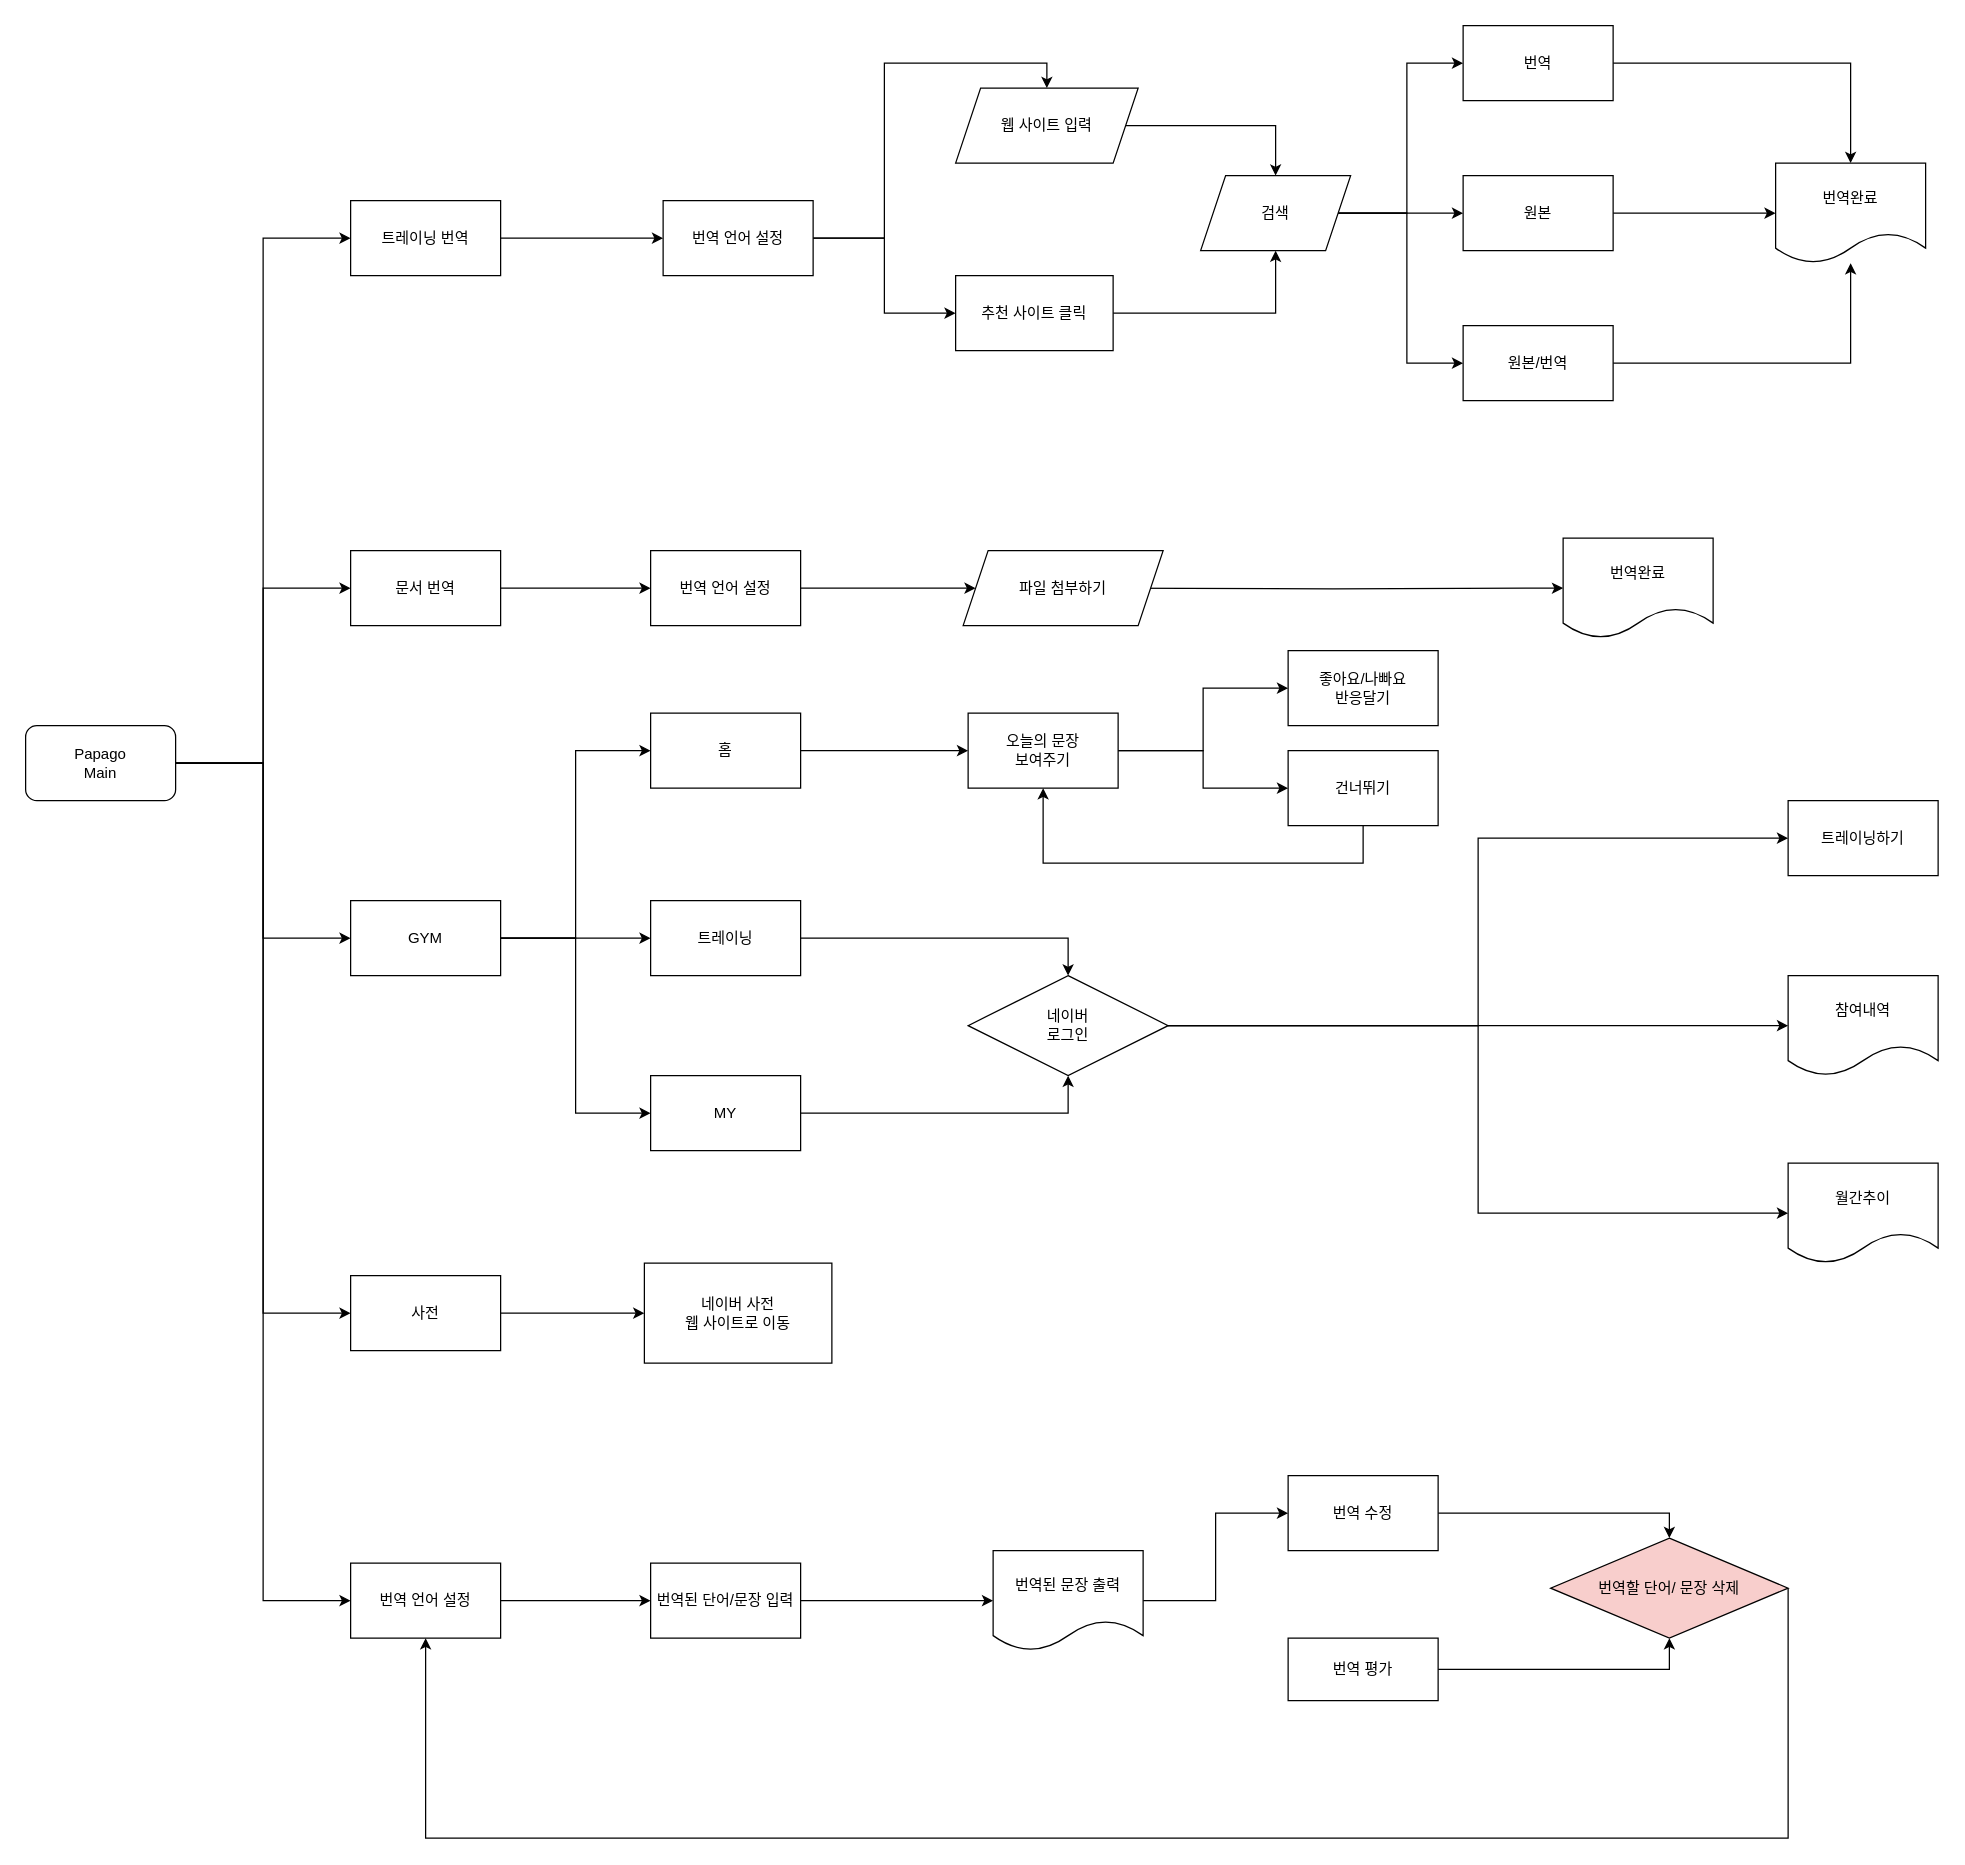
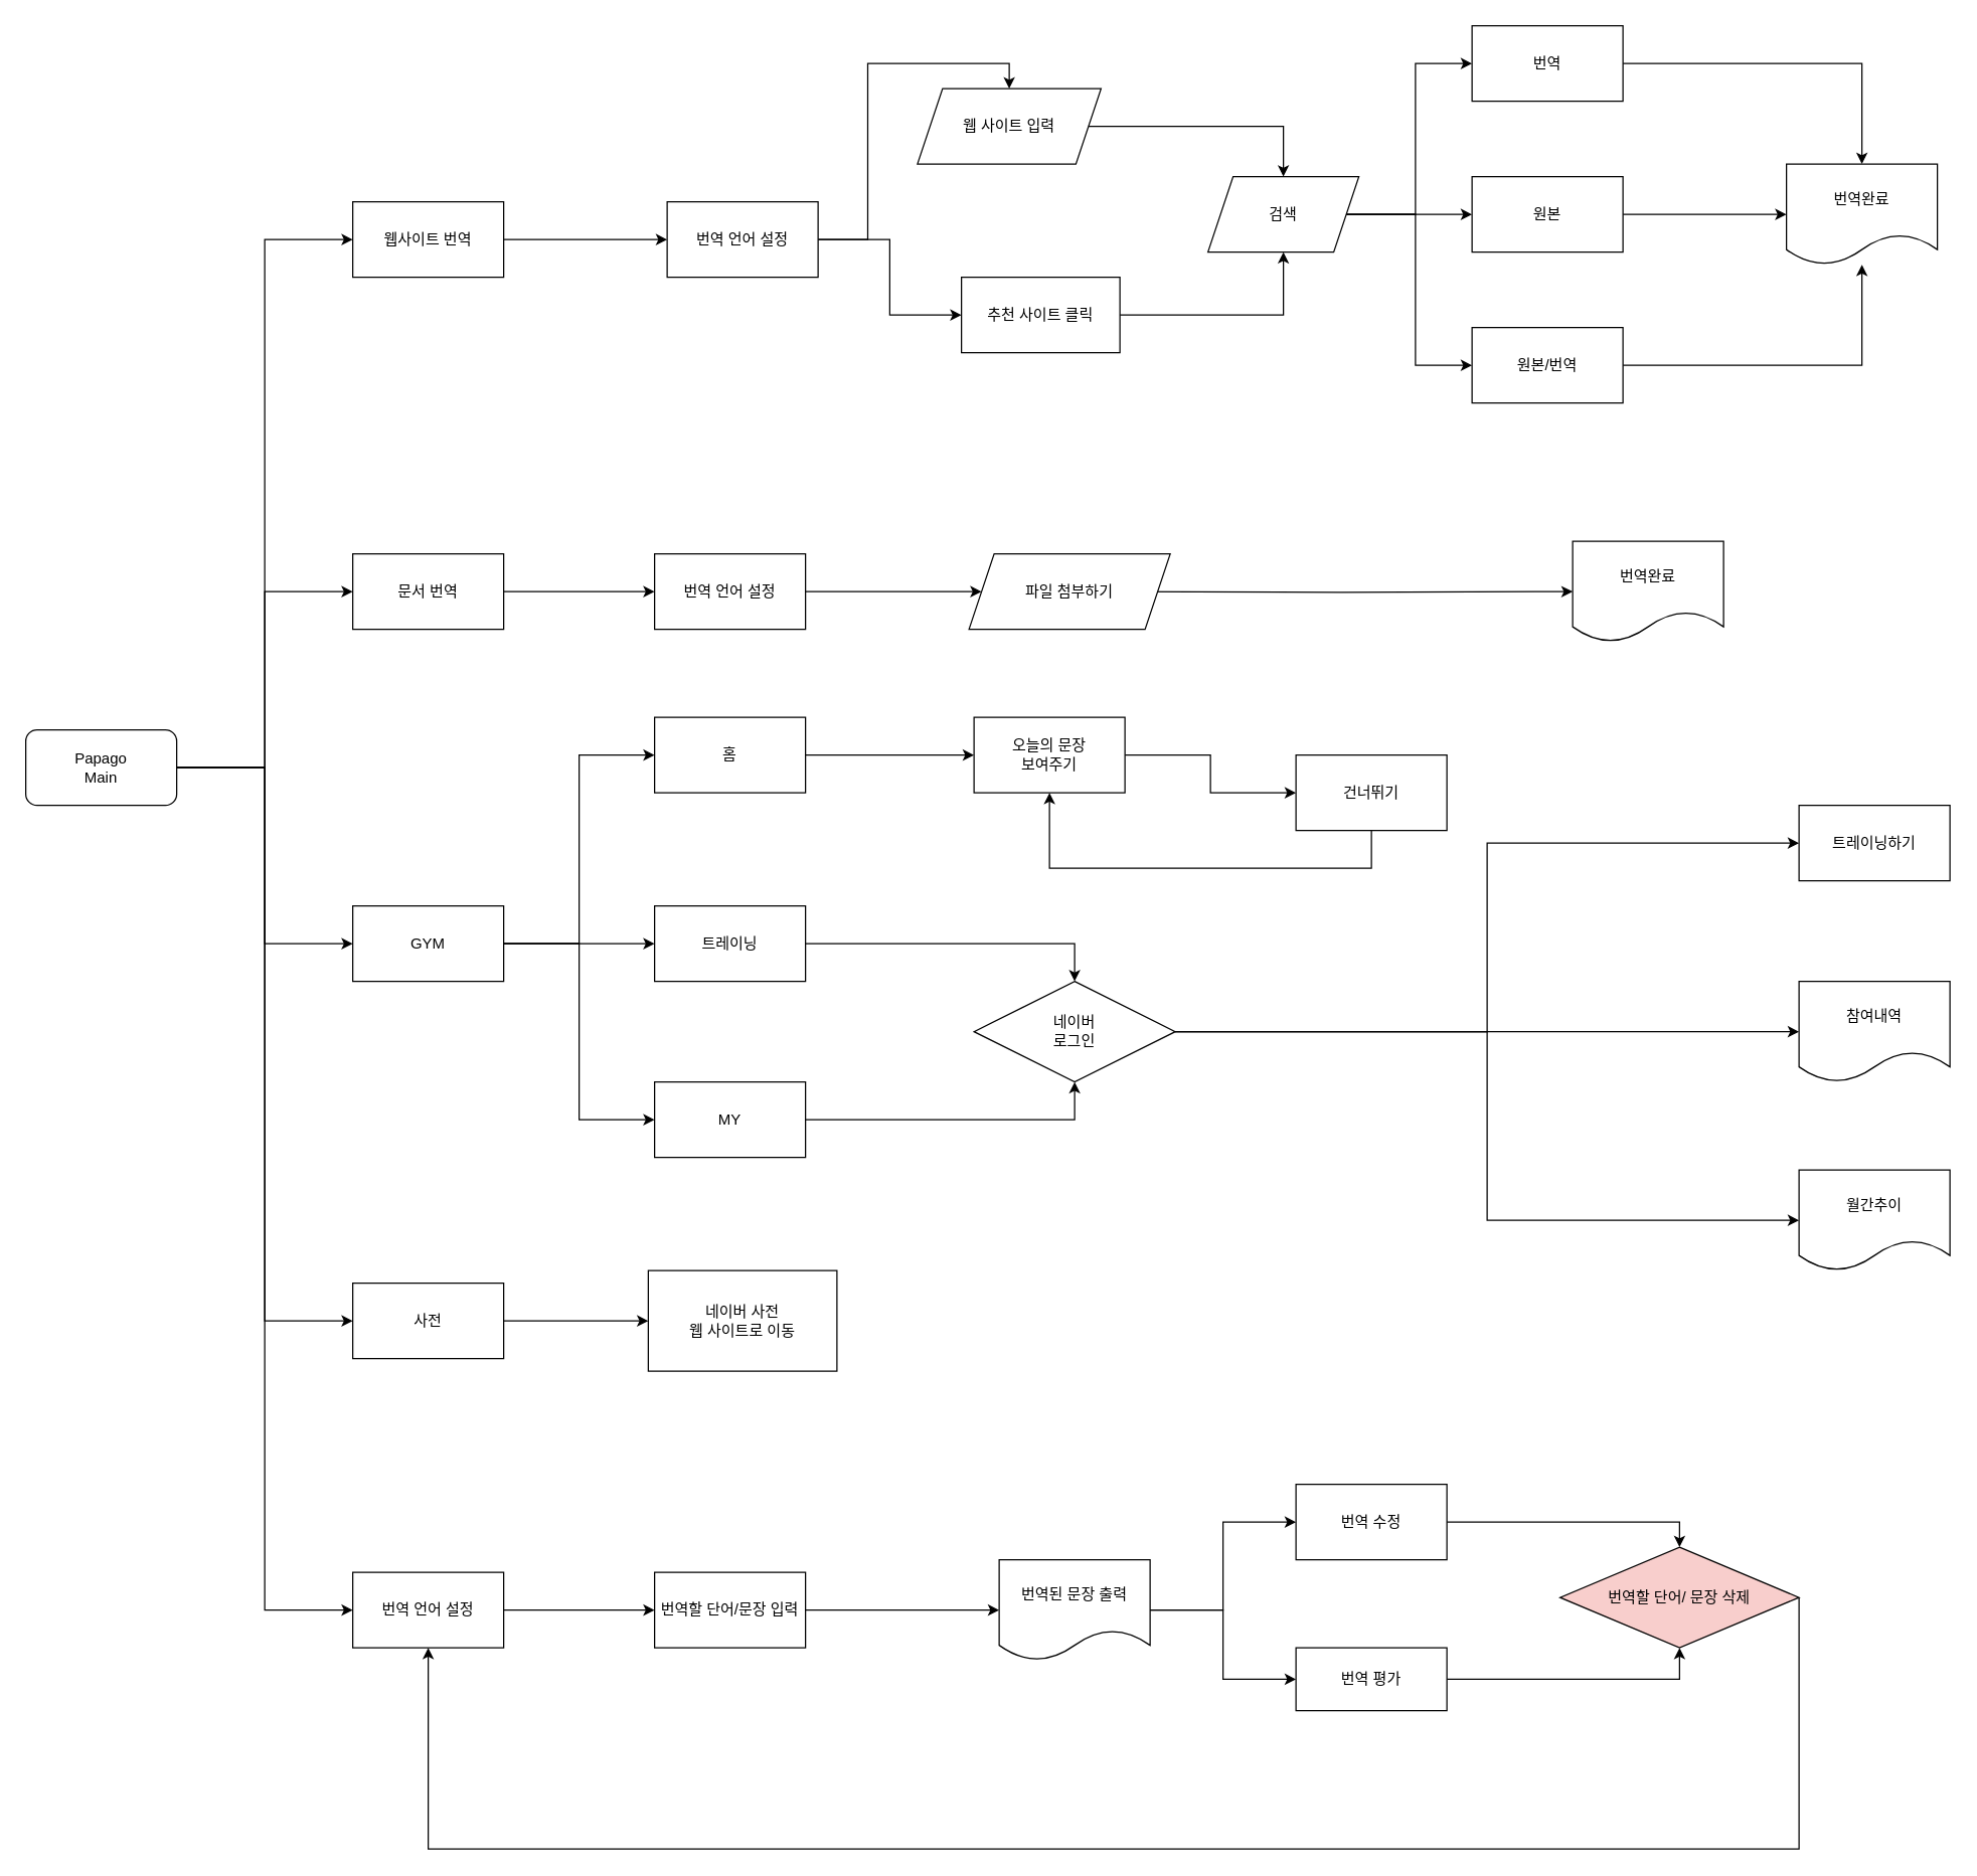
- <mxCell id="53" value="웹 사이트 입력" style="shape=parallelogram;perimeter=parallelogramPerimeter;whiteSpace=wrap;html=1;fixedSize=1;" vertex="1" parent="1"><mxGeometry x="764" y="70" width="146" height="60" as="geometry" /></mxCell>
+ <mxCell id="53" value="웹 사이트 입력" style="shape=parallelogram;perimeter=parallelogramPerimeter;whiteSpace=wrap;html=1;fixedSize=1;" vertex="1" parent="1"><mxGeometry x="729" y="70" width="146" height="60" as="geometry" /></mxCell>
- <mxCell id="9" value="트레이닝 번역" style="rounded=0;whiteSpace=wrap;html=1;" parent="1" vertex="1"><mxGeometry x="280" y="160" width="120" height="60" as="geometry" /></mxCell>
+ <mxCell id="9" value="웹사이트 번역" style="rounded=0;whiteSpace=wrap;html=1;" parent="1" vertex="1"><mxGeometry x="280" y="160" width="120" height="60" as="geometry" /></mxCell>
- <mxCell id="55" style="edgeStyle=orthogonalEdgeStyle;rounded=0;orthogonalLoop=1;jettySize=auto;html=1;entryX=0;entryY=0.5;entryDx=0;entryDy=0;" edge="1" parent="1" source="57" target="39"><mxGeometry relative="1" as="geometry" /></mxCell>
- <mxCell id="39" value="좋아요/나빠요&lt;br&gt;반응달기" style="rounded=0;whiteSpace=wrap;html=1;" vertex="1" parent="1"><mxGeometry x="1030" y="520" width="120" height="60" as="geometry" /></mxCell>
- <mxCell id="64" value="번역된 단어/문장 입력" style="rounded=0;whiteSpace=wrap;html=1;" vertex="1" parent="1"><mxGeometry x="520" y="1250" width="120" height="60" as="geometry" /></mxCell>
+ <mxCell id="64" value="번역할 단어/문장 입력" style="rounded=0;whiteSpace=wrap;html=1;" vertex="1" parent="1"><mxGeometry x="520" y="1250" width="120" height="60" as="geometry" /></mxCell>
+ <mxCell id="66" style="edgeStyle=orthogonalEdgeStyle;rounded=0;orthogonalLoop=1;jettySize=auto;html=1;entryX=0;entryY=0.5;entryDx=0;entryDy=0;" edge="1" parent="1" source="67" target="71"><mxGeometry relative="1" as="geometry" /></mxCell>
